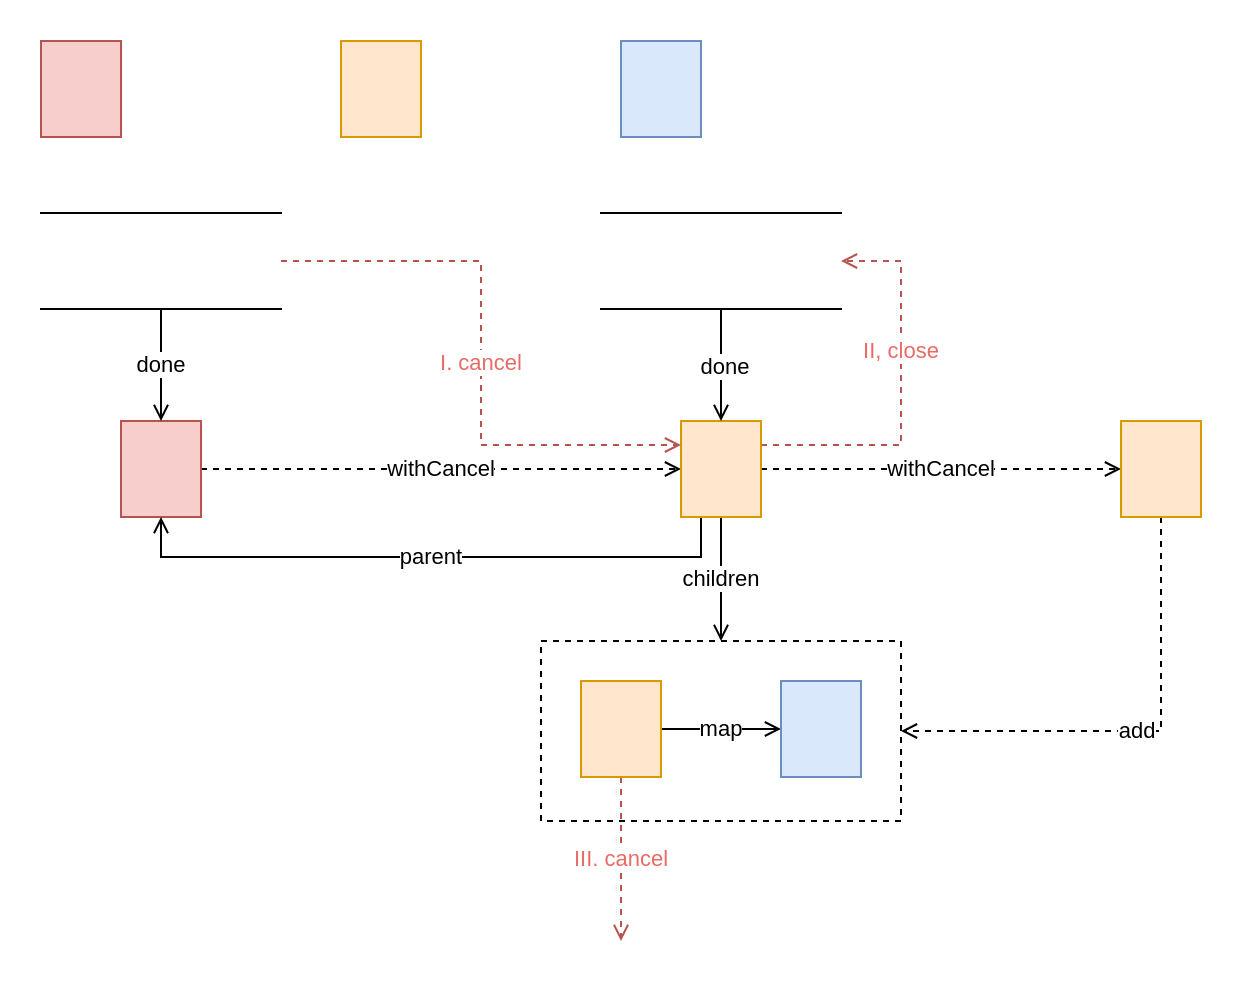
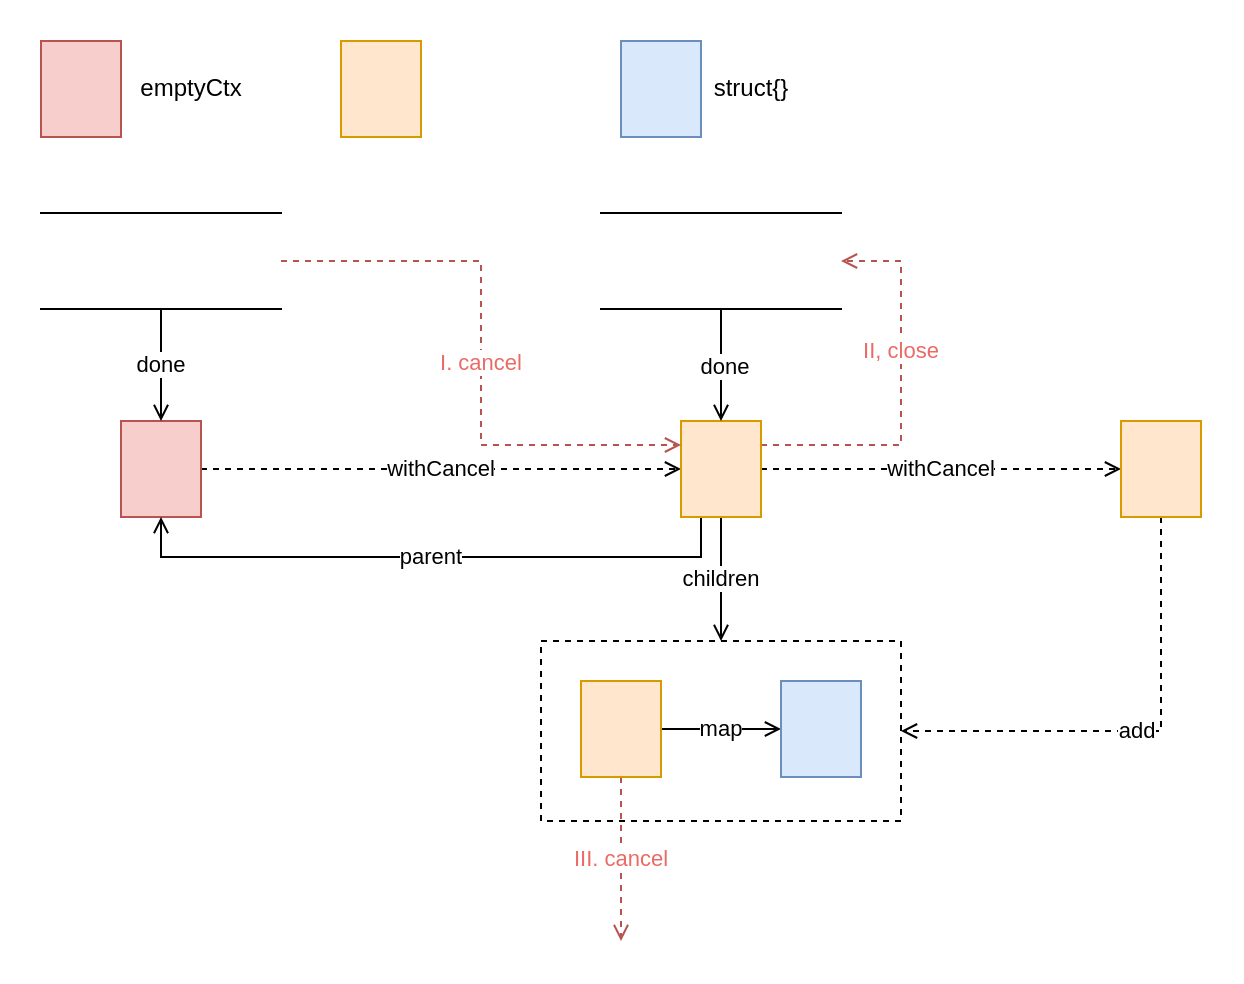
+ <mxCell id="26" value="emptyCtx" style="text;html=1;align=center;verticalAlign=middle;resizable=0;points=[];autosize=1;strokeColor=none;fontColor=#000000;" vertex="1" parent="1"><mxGeometry x="60" y="34" width="70" height="20" as="geometry" /></mxCell>
+ <mxCell id="24" value="struct{}" style="text;html=1;align=center;verticalAlign=middle;resizable=0;points=[];autosize=1;strokeColor=none;fontColor=#000000;" vertex="1" parent="1"><mxGeometry x="350" y="34" width="50" height="20" as="geometry" /></mxCell>
